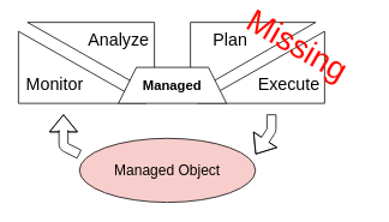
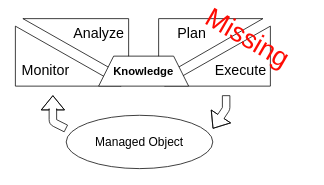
- <mxCell id="13" value="&lt;font style=&quot;font-size: 15px&quot;&gt;&lt;b&gt;Managed&lt;/b&gt;&lt;/font&gt;" style="shape=trapezoid;perimeter=trapezoidPerimeter;whiteSpace=wrap;html=1;fixedSize=1;gradientColor=none;" parent="1" vertex="1"><mxGeometry x="131" y="70" width="120" height="40" as="geometry" /></mxCell>
+ <mxCell id="13" value="&lt;font style=&quot;font-size: 15px&quot;&gt;&lt;b&gt;Knowledge&lt;/b&gt;&lt;/font&gt;" style="shape=trapezoid;perimeter=trapezoidPerimeter;whiteSpace=wrap;html=1;fixedSize=1;gradientColor=none;" parent="1" vertex="1"><mxGeometry x="131" y="70" width="120" height="40" as="geometry" /></mxCell>
- <mxCell id="15" value="&lt;font style=&quot;font-size: 16px&quot;&gt;Managed Object&lt;/font&gt;" style="ellipse;whiteSpace=wrap;html=1;fillColor=#f8cecc;" parent="14" vertex="1"><mxGeometry x="17.769" y="8.889" width="195.462" height="71.111" as="geometry" /></mxCell>
+ <mxCell id="15" value="&lt;font style=&quot;font-size: 16px&quot;&gt;Managed Object&lt;/font&gt;" style="ellipse;whiteSpace=wrap;html=1;" parent="14" vertex="1"><mxGeometry x="17.769" y="8.889" width="195.462" height="71.111" as="geometry" /></mxCell>
